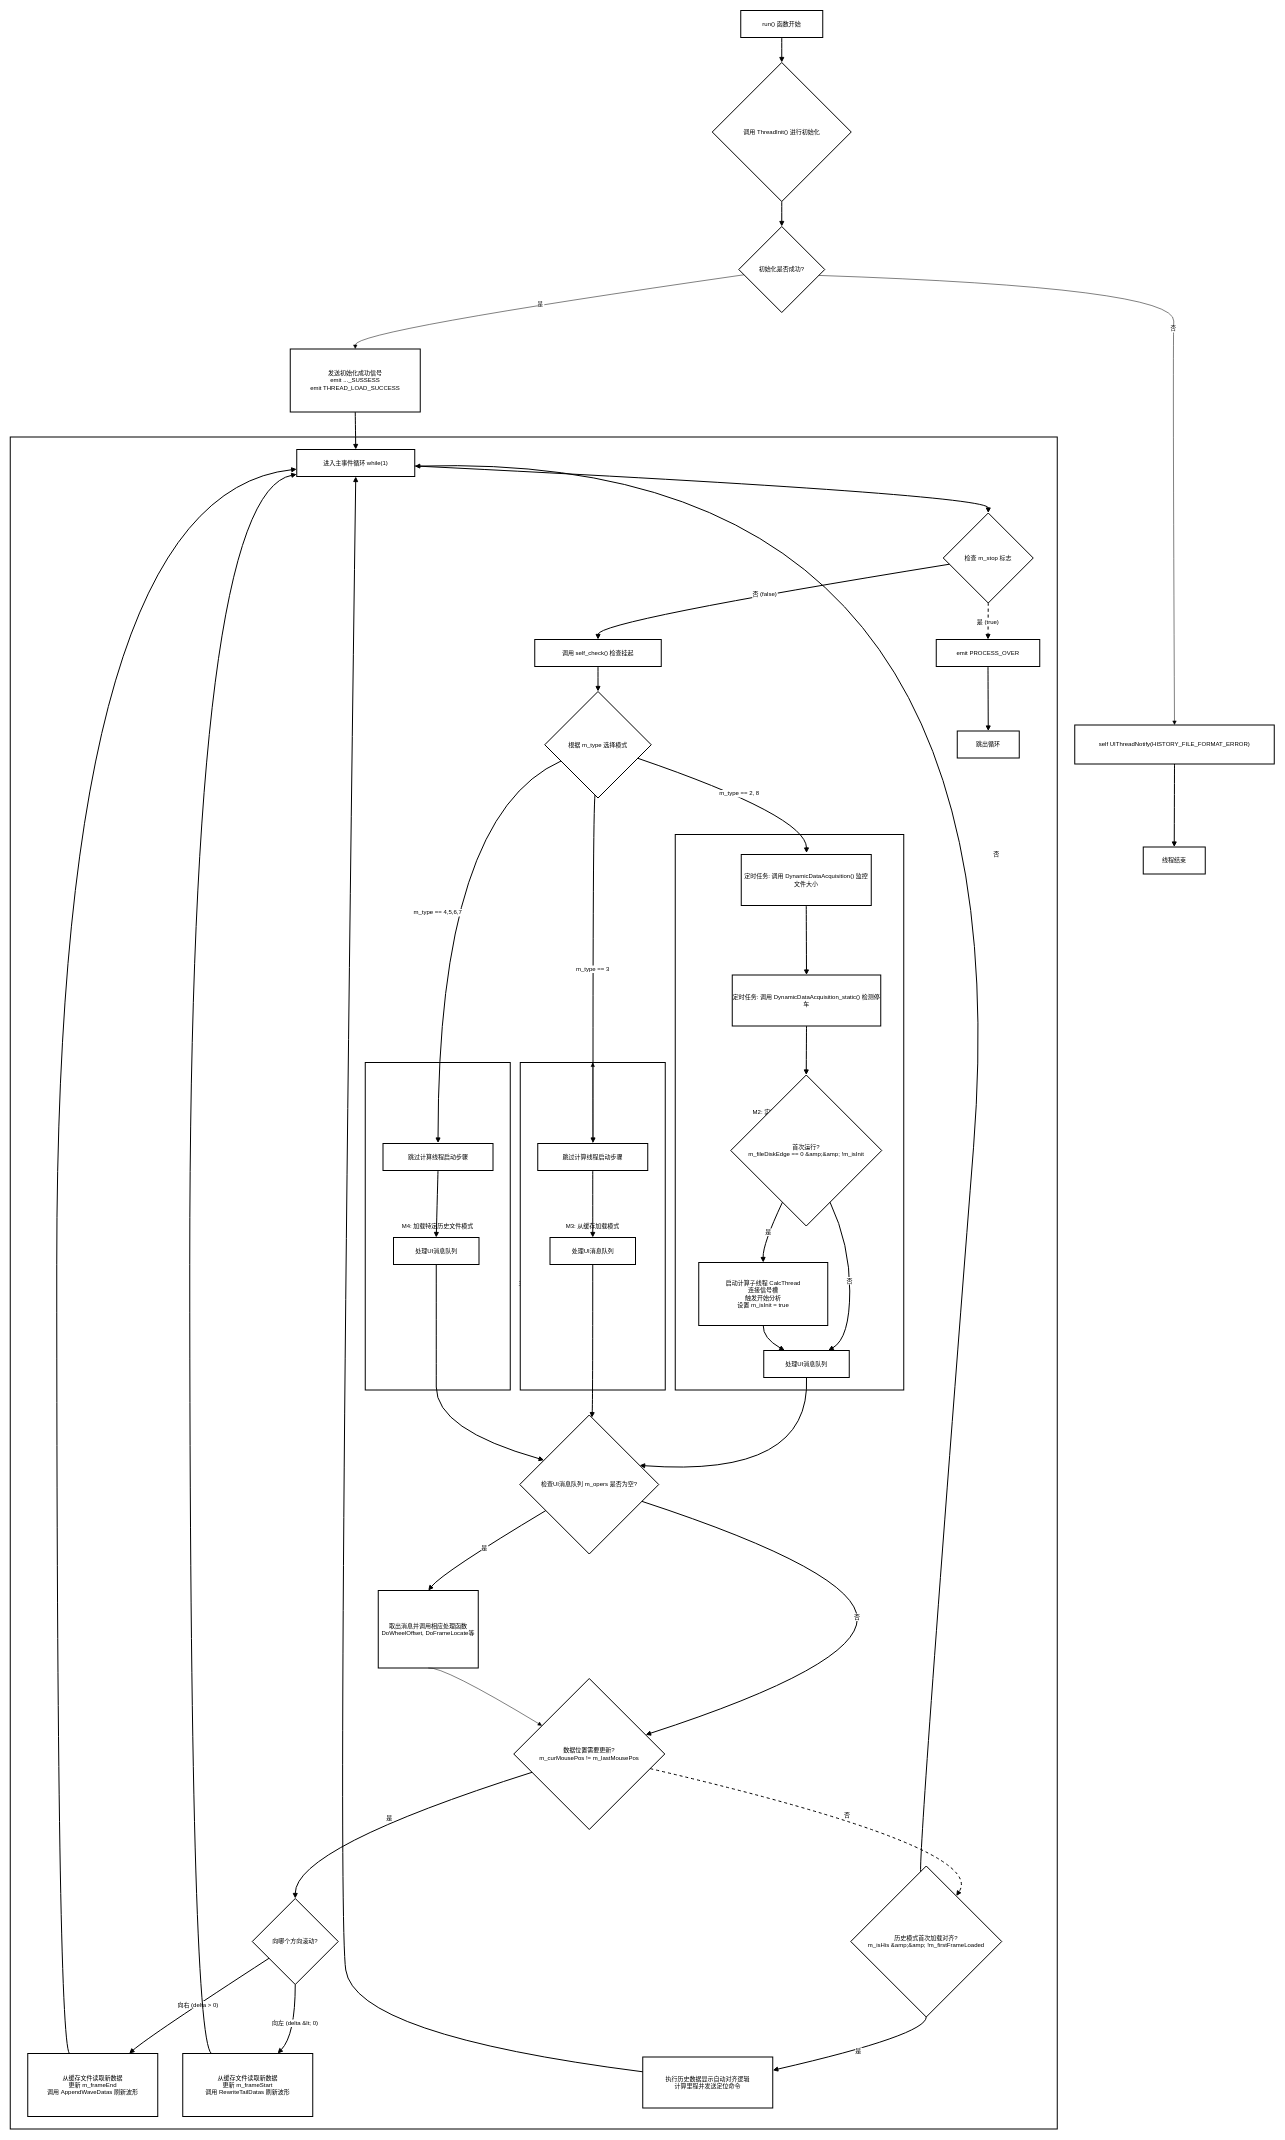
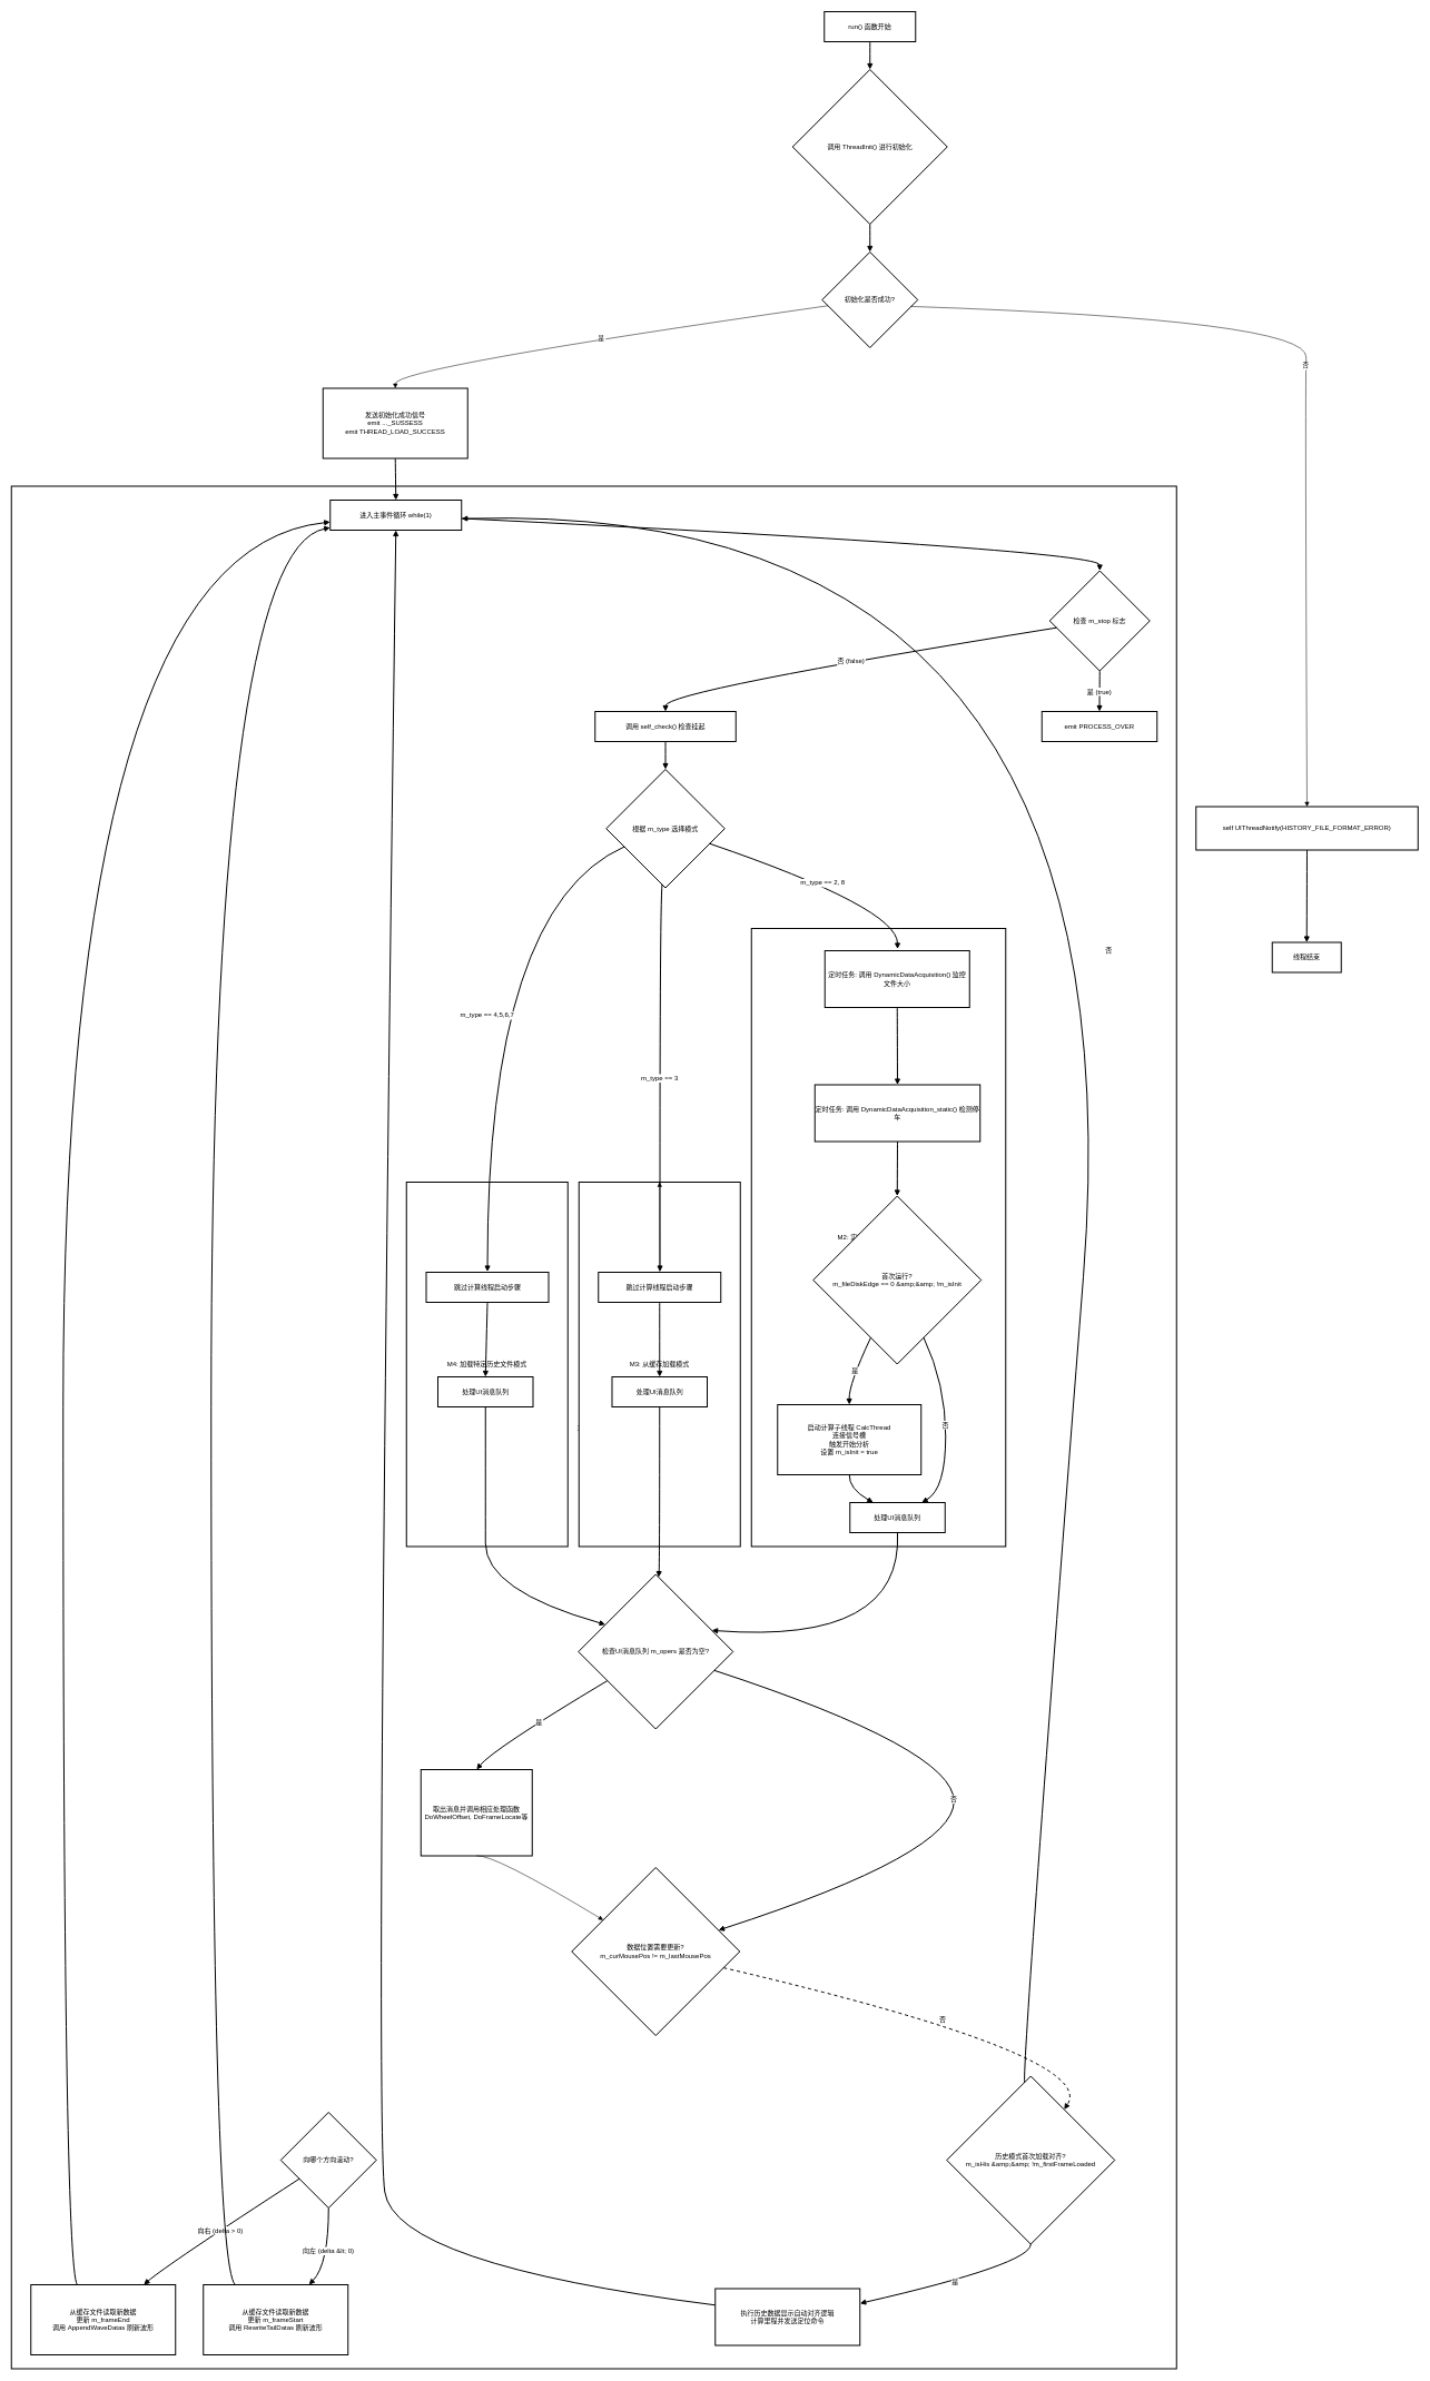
- <mxCell id="43" value="是 (true)" style="curved=1;startArrow=none;endArrow=block;exitX=0.5;exitY=1;entryX=0.5;entryY=-0.01;rounded=0;fillStyle=solid;strokeColor=light-dark(#000000,#000000);strokeWidth=2;align=center;verticalAlign=middle;fontFamily=Helvetica;fontSize=12;fontColor=default;fillColor=light-dark(#FFFFFF,#808080);dashed=1;" parent="1" source="13" target="14" edge="1"><mxGeometry relative="1" as="geometry"><Array as="points" /></mxGeometry></mxCell>
+ <mxCell id="43" value="是 (true)" style="curved=1;startArrow=none;endArrow=block;exitX=0.5;exitY=1;entryX=0.5;entryY=-0.01;rounded=0;fillStyle=solid;strokeColor=light-dark(#000000,#000000);strokeWidth=2;align=center;verticalAlign=middle;fontFamily=Helvetica;fontSize=12;fontColor=default;fillColor=light-dark(#FFFFFF,#808080);" parent="1" source="13" target="14" edge="1"><mxGeometry relative="1" as="geometry"><Array as="points" /></mxGeometry></mxCell>
- <mxCell id="44" value="" style="curved=1;startArrow=none;endArrow=block;exitX=0.5;exitY=0.99;entryX=0.5;entryY=0;rounded=0;fillStyle=solid;strokeColor=light-dark(#000000,#000000);strokeWidth=2;align=center;verticalAlign=middle;fontFamily=Helvetica;fontSize=12;fontColor=default;fillColor=light-dark(#FFFFFF,#808080);" parent="1" source="14" target="15" edge="1"><mxGeometry relative="1" as="geometry"><Array as="points" /></mxGeometry></mxCell>
- <mxCell id="15" value="跳出循环" style="whiteSpace=wrap;strokeWidth=2;strokeColor=light-dark(#000000,#000000);align=center;verticalAlign=middle;fontFamily=Helvetica;fontSize=12;fontColor=default;fillColor=light-dark(#FFFFFF,#808080);" parent="1" vertex="1"><mxGeometry x="1914" y="1461" width="124" height="54" as="geometry" /></mxCell>
- <mxCell id="63" value="是" style="curved=1;startArrow=none;endArrow=block;exitX=0;exitY=0.66;entryX=0.5;entryY=0;rounded=0;fillStyle=solid;strokeColor=light-dark(#000000,#000000);strokeWidth=2;align=center;verticalAlign=middle;fontFamily=Helvetica;fontSize=12;fontColor=default;fillColor=light-dark(#FFFFFF,#FFFFFF);" parent="1" source="30" target="31" edge="1"><mxGeometry relative="1" as="geometry"><Array as="points"><mxPoint x="590" y="3694" /></Array></mxGeometry></mxCell>
